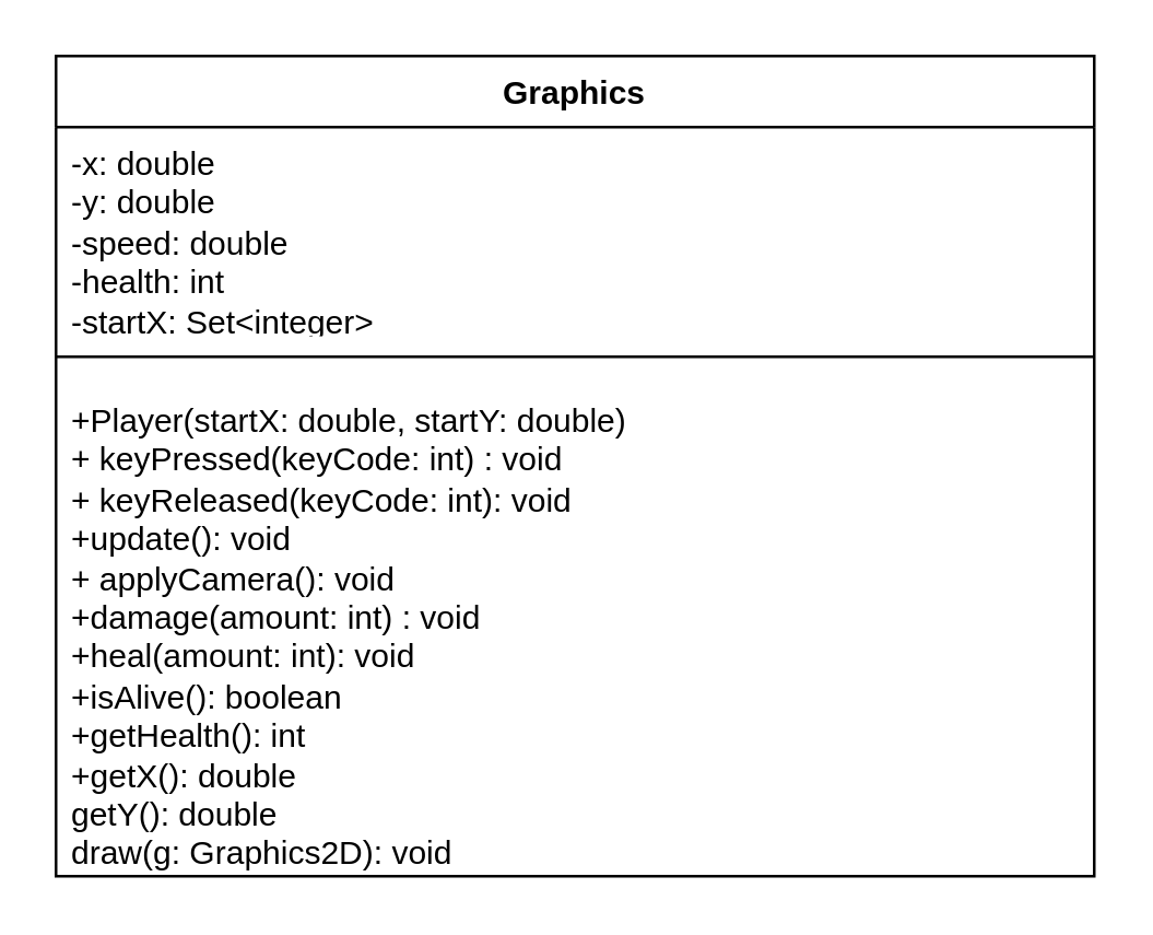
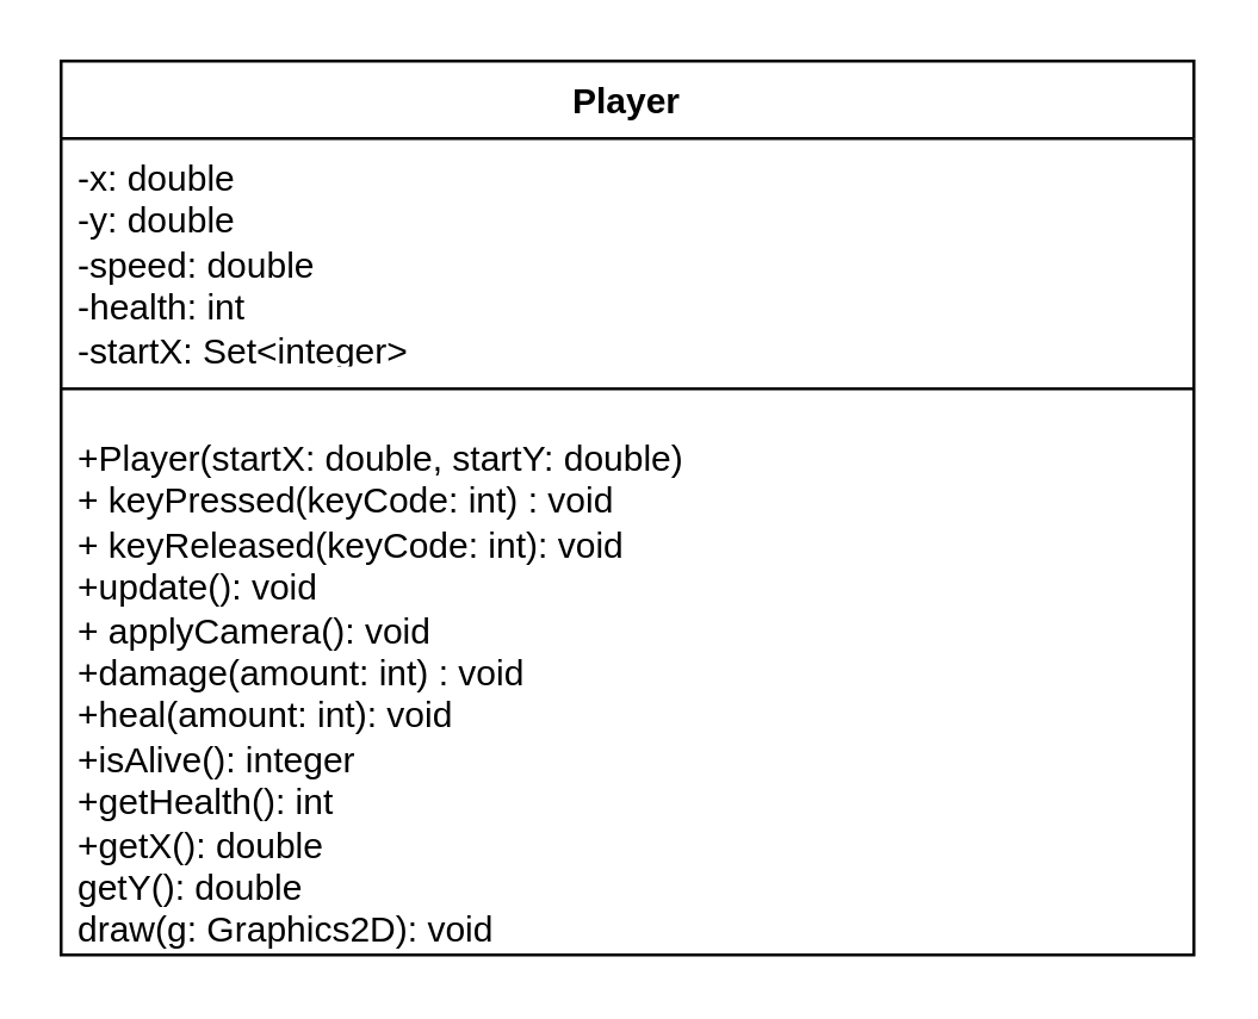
- <mxCell id="2" value="Graphics" style="swimlane;fontStyle=1;align=center;verticalAlign=top;childLayout=stackLayout;horizontal=1;startSize=26;horizontalStack=0;resizeParent=1;resizeParentMax=0;resizeLast=0;collapsible=1;marginBottom=0;whiteSpace=wrap;html=1;" parent="1" vertex="1"><mxGeometry x="20" y="20" width="380" height="300" as="geometry"><mxRectangle x="160" y="160" width="100" height="30" as="alternateBounds" /></mxGeometry></mxCell>
+ <mxCell id="2" value="Player" style="swimlane;fontStyle=1;align=center;verticalAlign=top;childLayout=stackLayout;horizontal=1;startSize=26;horizontalStack=0;resizeParent=1;resizeParentMax=0;resizeLast=0;collapsible=1;marginBottom=0;whiteSpace=wrap;html=1;" parent="1" vertex="1"><mxGeometry x="20" y="20" width="380" height="300" as="geometry"><mxRectangle x="160" y="160" width="100" height="30" as="alternateBounds" /></mxGeometry></mxCell>
- <mxCell id="5" value="+Player(startX: double, startY: double)&lt;div&gt;+ keyPressed(keyCode: int) : void&lt;/div&gt;&lt;div&gt;+ keyReleased(keyCode: int): void&lt;/div&gt;&lt;div&gt;+update(): void&lt;/div&gt;&lt;div&gt;+ applyCamera(): void&lt;/div&gt;&lt;div&gt;+damage(amount: int) : void&lt;/div&gt;&lt;div&gt;+heal(amount: int): void&lt;/div&gt;&lt;div&gt;+isAlive(): boolean&lt;/div&gt;&lt;div&gt;+getHealth(): int&lt;/div&gt;&lt;div&gt;+getX(): double&lt;/div&gt;&lt;div&gt;getY(): double&lt;/div&gt;&lt;div&gt;draw(g: Graphics2D): void&lt;/div&gt;&lt;div&gt;&lt;br&gt;&lt;/div&gt;" style="text;strokeColor=none;fillColor=none;align=left;verticalAlign=top;spacingLeft=4;spacingRight=4;overflow=hidden;rotatable=0;points=[[0,0.5],[1,0.5]];portConstraint=eastwest;whiteSpace=wrap;html=1;" parent="2" vertex="1"><mxGeometry y="120" width="380" height="180" as="geometry" /></mxCell>
+ <mxCell id="5" value="+Player(startX: double, startY: double)&lt;div&gt;+ keyPressed(keyCode: int) : void&lt;/div&gt;&lt;div&gt;+ keyReleased(keyCode: int): void&lt;/div&gt;&lt;div&gt;+update(): void&lt;/div&gt;&lt;div&gt;+ applyCamera(): void&lt;/div&gt;&lt;div&gt;+damage(amount: int) : void&lt;/div&gt;&lt;div&gt;+heal(amount: int): void&lt;/div&gt;&lt;div&gt;+isAlive(): integer&lt;/div&gt;&lt;div&gt;+getHealth(): int&lt;/div&gt;&lt;div&gt;+getX(): double&lt;/div&gt;&lt;div&gt;getY(): double&lt;/div&gt;&lt;div&gt;draw(g: Graphics2D): void&lt;/div&gt;&lt;div&gt;&lt;br&gt;&lt;/div&gt;" style="text;strokeColor=none;fillColor=none;align=left;verticalAlign=top;spacingLeft=4;spacingRight=4;overflow=hidden;rotatable=0;points=[[0,0.5],[1,0.5]];portConstraint=eastwest;whiteSpace=wrap;html=1;" parent="2" vertex="1"><mxGeometry y="120" width="380" height="180" as="geometry" /></mxCell>
